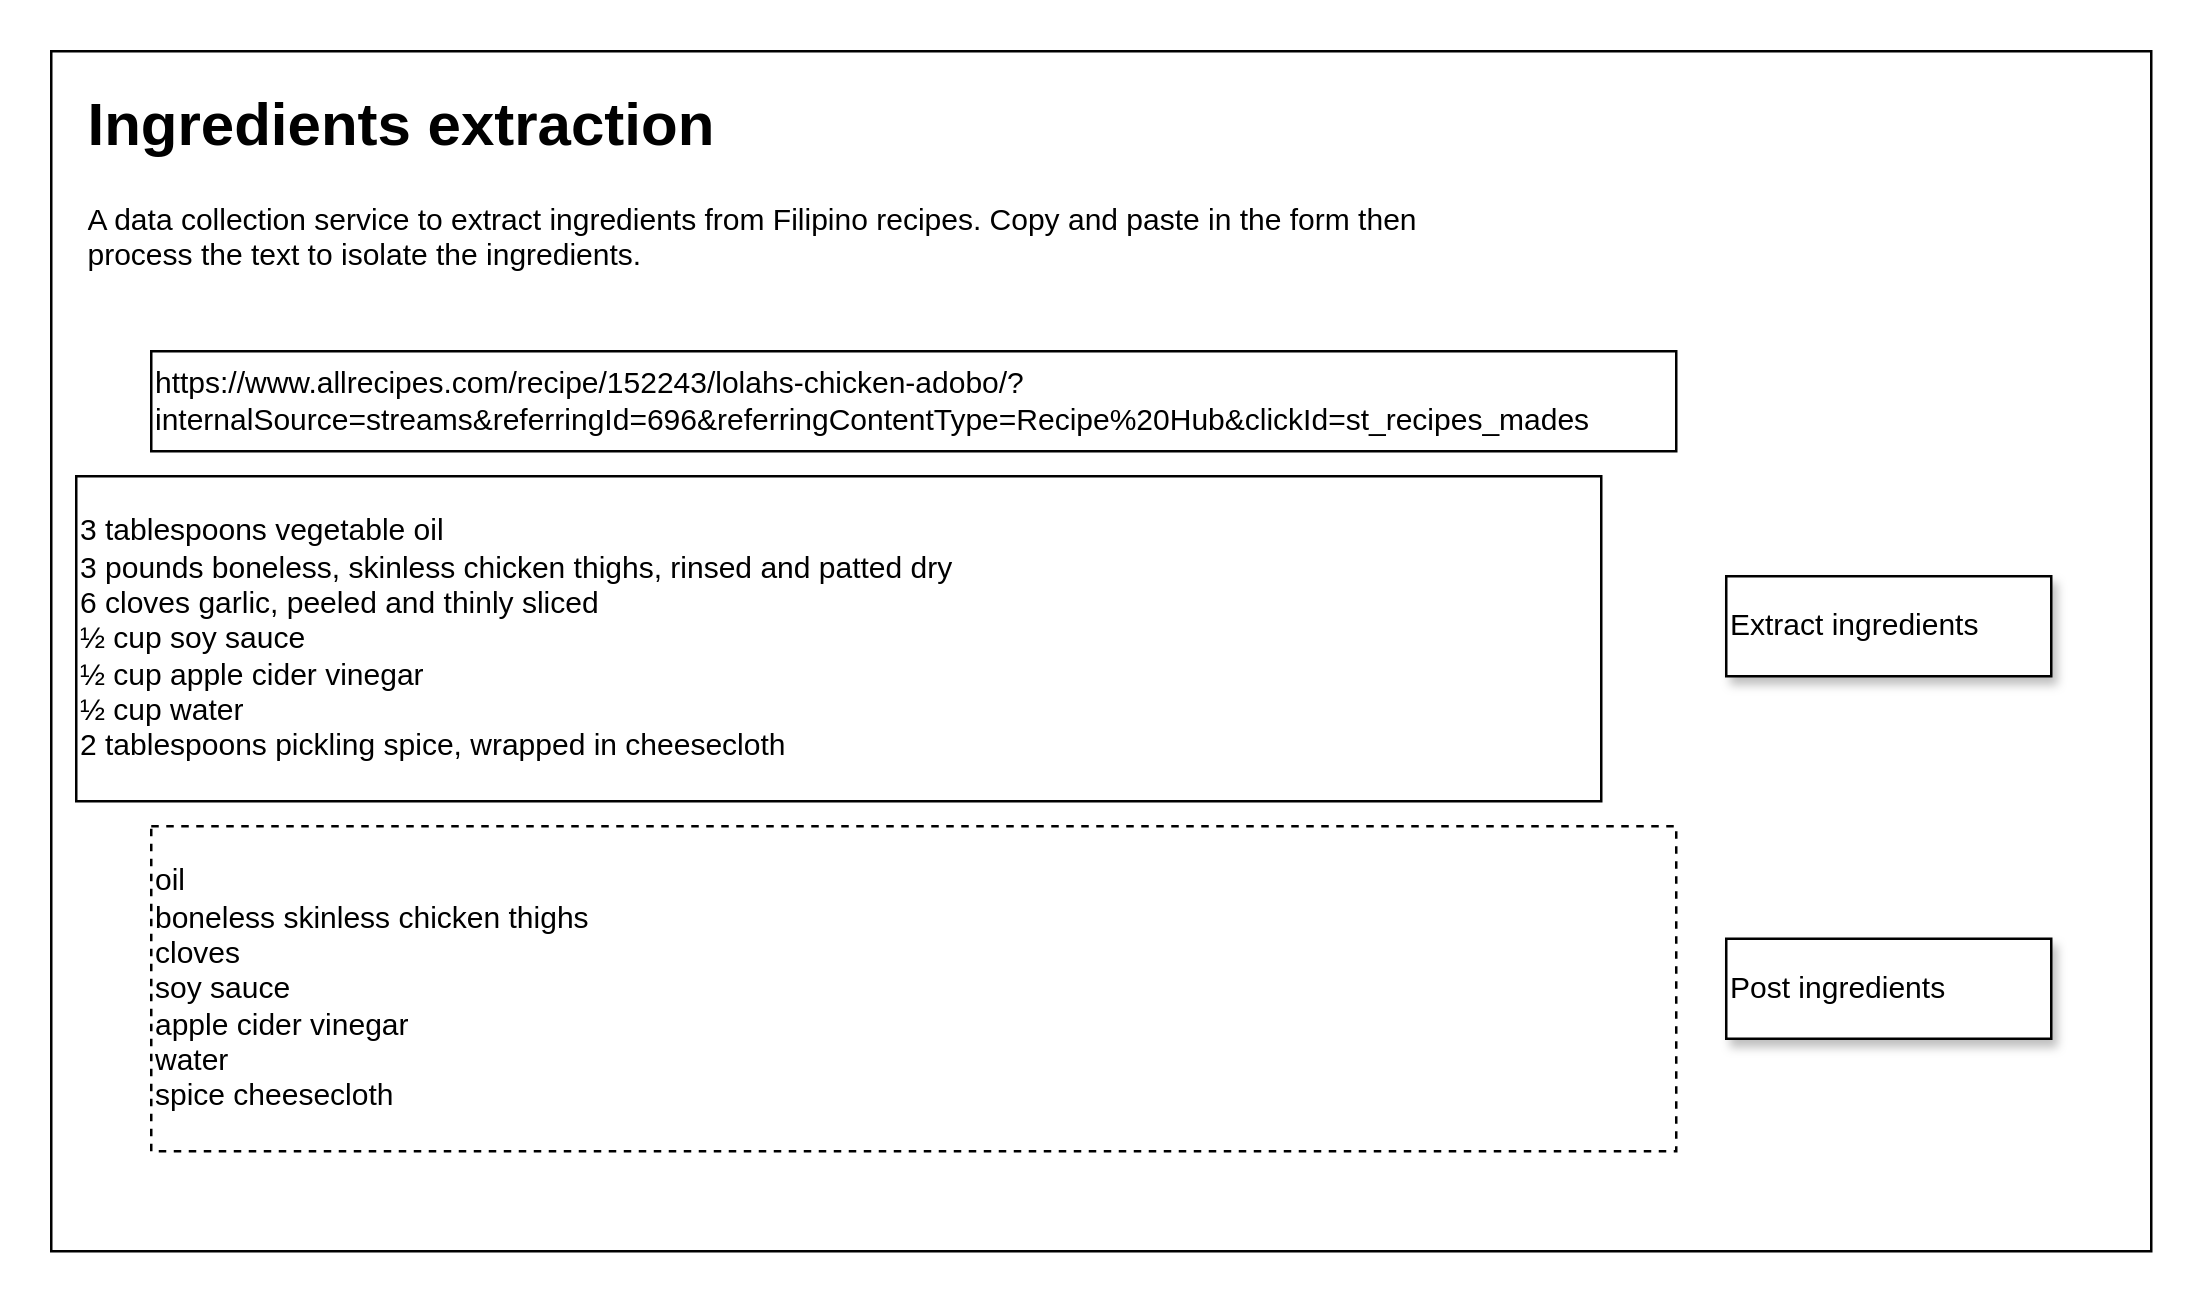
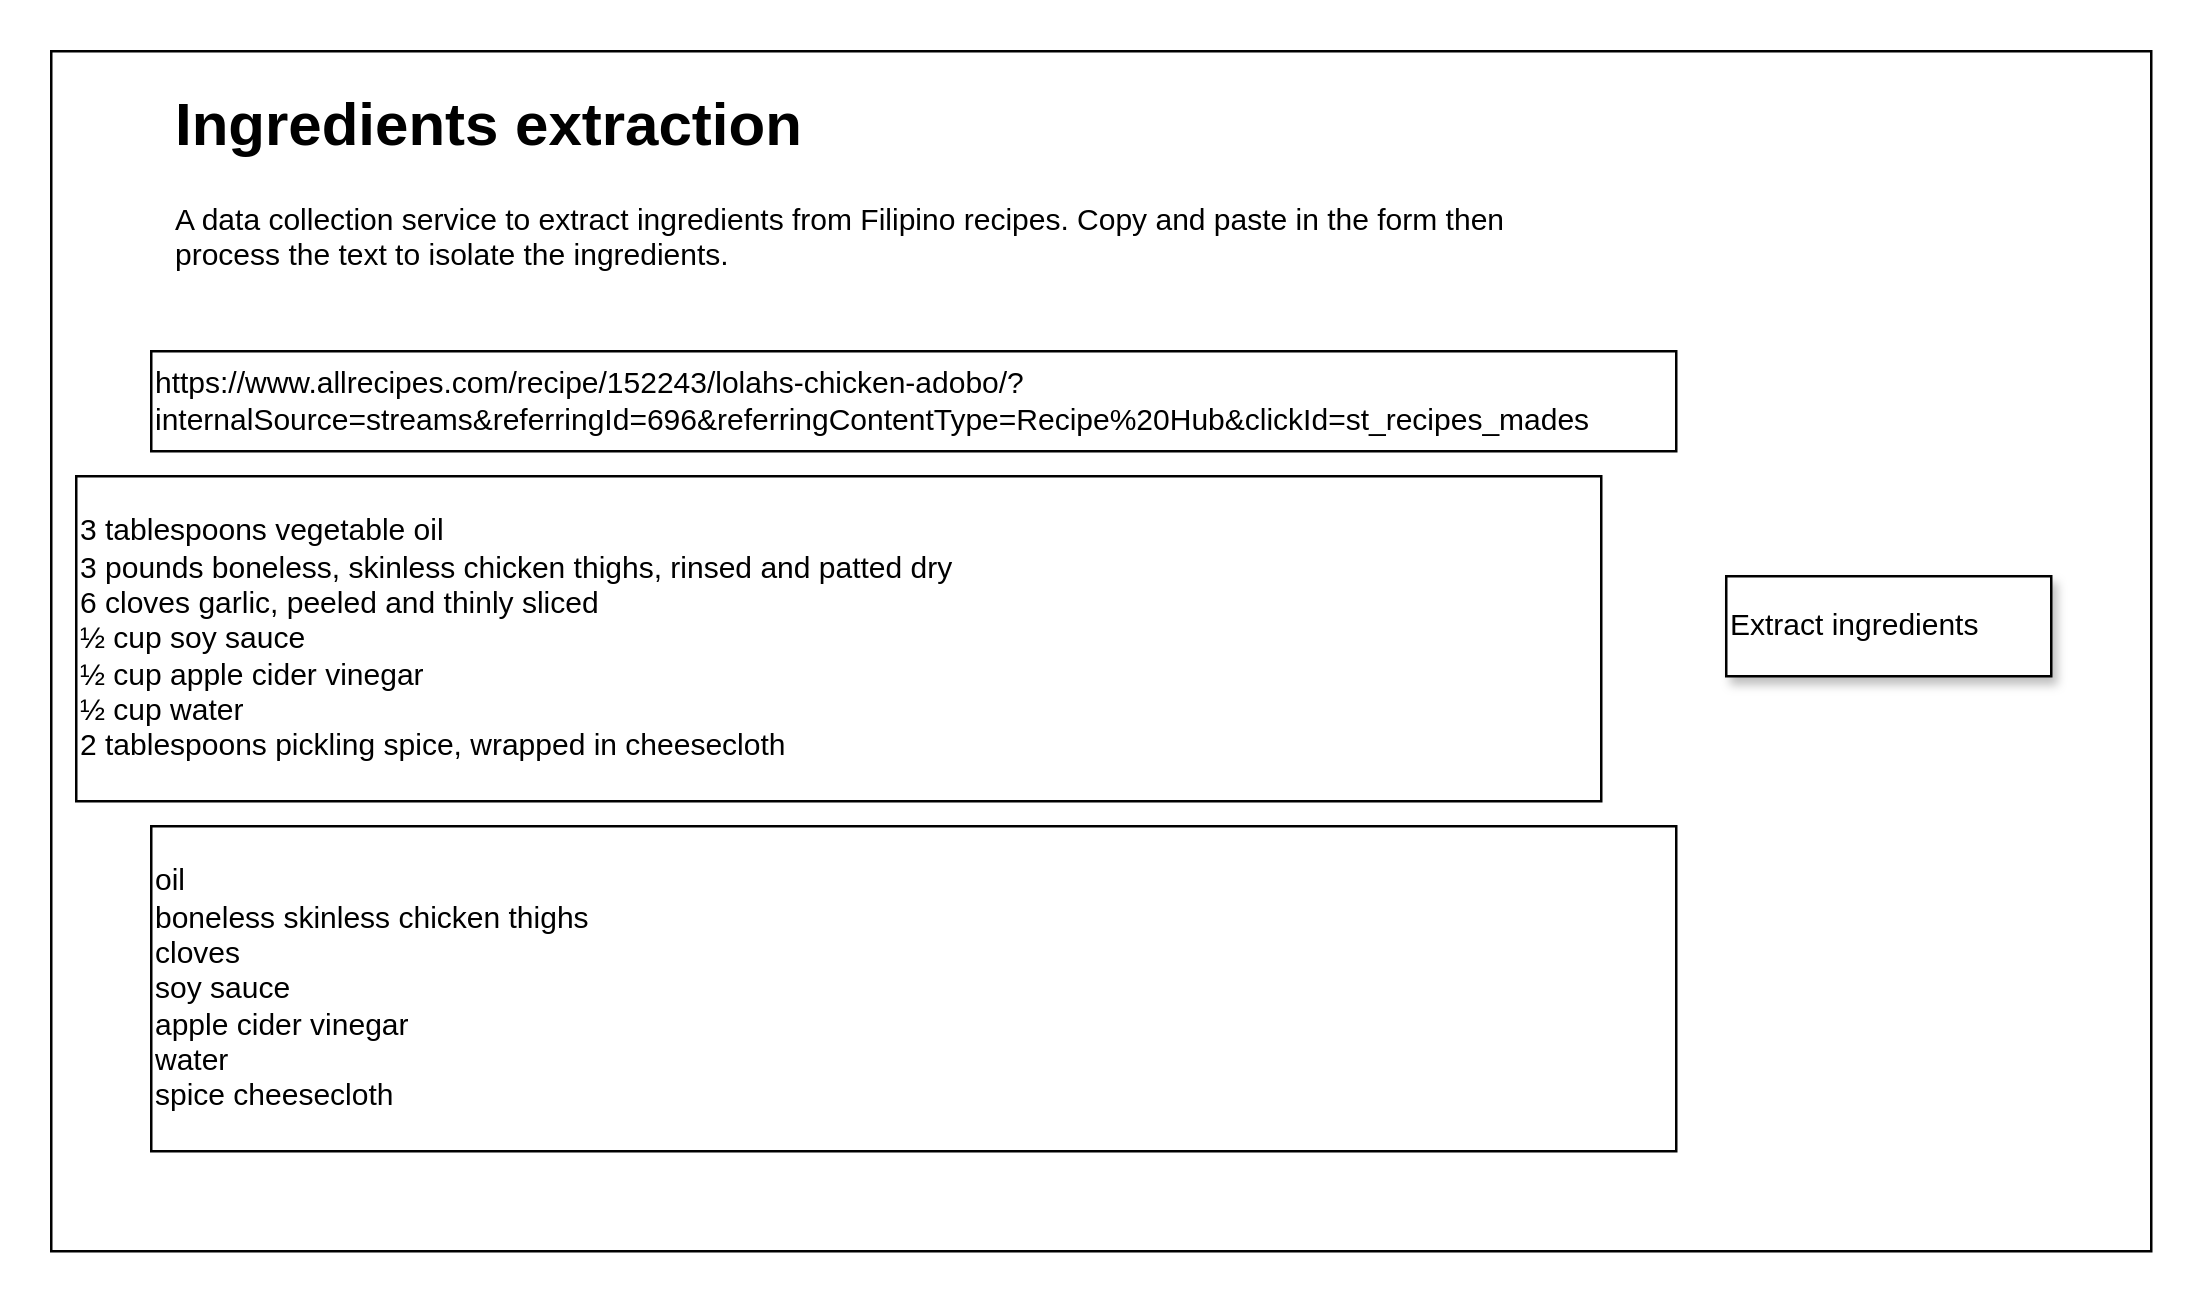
- <mxCell id="3" value="&lt;h1&gt;Ingredients extraction&lt;br&gt;&lt;/h1&gt;&lt;p&gt;A data collection service to extract ingredients from Filipino recipes. Copy and paste in the form then process the text to isolate the ingredients.&lt;br&gt;&lt;/p&gt;" style="text;html=1;strokeColor=none;fillColor=none;spacing=5;spacingTop=-20;whiteSpace=wrap;overflow=hidden;rounded=0;" parent="1" vertex="1"><mxGeometry x="30" y="30" width="540" height="90" as="geometry" /></mxCell>
+ <mxCell id="3" value="&lt;h1&gt;Ingredients extraction&lt;br&gt;&lt;/h1&gt;&lt;p&gt;A data collection service to extract ingredients from Filipino recipes. Copy and paste in the form then process the text to isolate the ingredients.&lt;br&gt;&lt;/p&gt;" style="text;html=1;strokeColor=none;fillColor=none;spacing=5;spacingTop=-20;whiteSpace=wrap;overflow=hidden;rounded=0;" parent="1" vertex="1"><mxGeometry x="65" y="30" width="540" height="90" as="geometry" /></mxCell>
- <mxCell id="5" value="oil&lt;br&gt;boneless skinless chicken thighs&lt;br&gt;cloves&lt;br&gt;soy sauce&lt;br&gt;apple cider vinegar&lt;br&gt;water&lt;br&gt;spice cheesecloth&lt;br&gt;" style="rounded=0;whiteSpace=wrap;html=1;align=left;dashed=1;" parent="1" vertex="1"><mxGeometry x="60" y="330" width="610" height="130" as="geometry" /></mxCell>
+ <mxCell id="5" value="oil&lt;br&gt;boneless skinless chicken thighs&lt;br&gt;cloves&lt;br&gt;soy sauce&lt;br&gt;apple cider vinegar&lt;br&gt;water&lt;br&gt;spice cheesecloth&lt;br&gt;" style="rounded=0;whiteSpace=wrap;html=1;align=left;" parent="1" vertex="1"><mxGeometry x="60" y="330" width="610" height="130" as="geometry" /></mxCell>
- <mxCell id="8" value="Post ingredients" style="rounded=0;whiteSpace=wrap;html=1;align=left;shadow=1;" vertex="1" parent="1"><mxGeometry x="690" y="375" width="130" height="40" as="geometry" /></mxCell>
